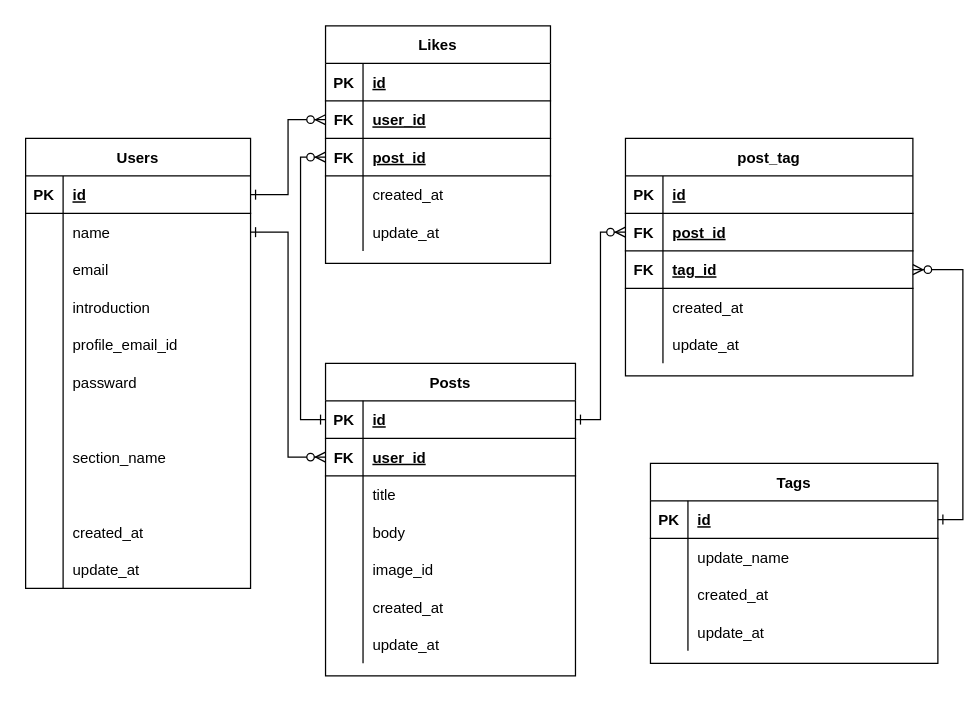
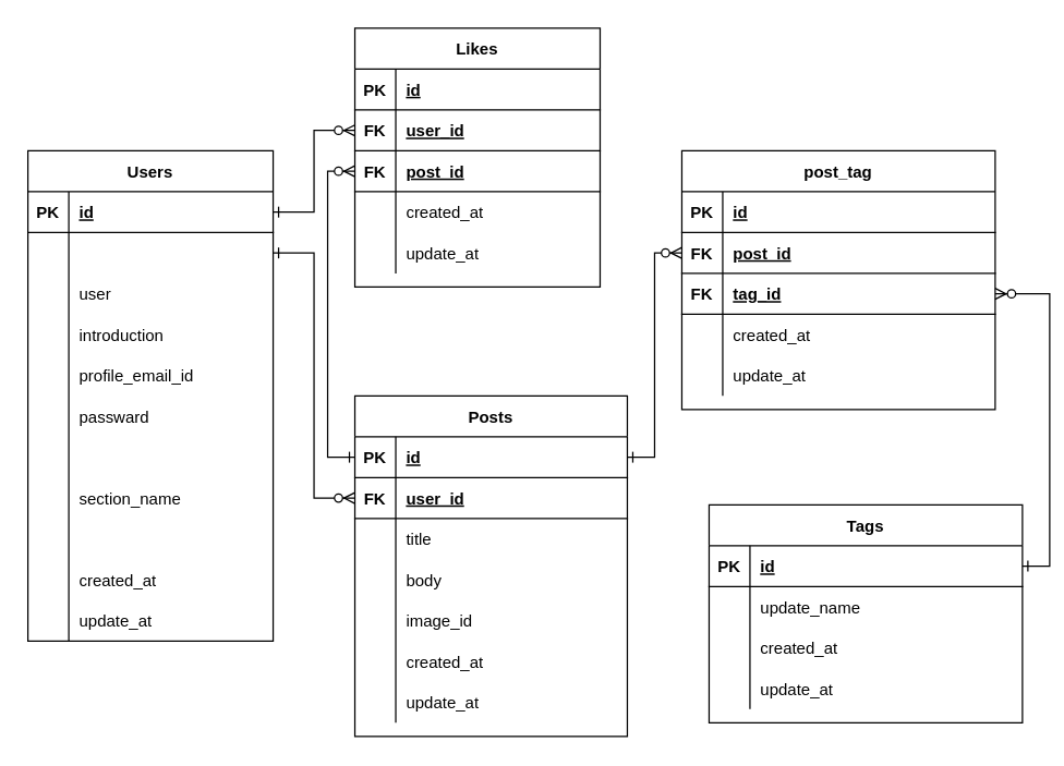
- <mxCell id="8" value="name" style="shape=partialRectangle;connectable=0;fillColor=none;top=0;left=0;bottom=0;right=0;align=left;spacingLeft=6;overflow=hidden;" parent="6" vertex="1"><mxGeometry x="30" width="150" height="30" as="geometry" /></mxCell>
- <mxCell id="11" value="email" style="shape=partialRectangle;connectable=0;fillColor=none;top=0;left=0;bottom=0;right=0;align=left;spacingLeft=6;overflow=hidden;" parent="9" vertex="1"><mxGeometry x="30" width="150" height="30" as="geometry" /></mxCell>
+ <mxCell id="11" value="user" style="shape=partialRectangle;connectable=0;fillColor=none;top=0;left=0;bottom=0;right=0;align=left;spacingLeft=6;overflow=hidden;" parent="9" vertex="1"><mxGeometry x="30" width="150" height="30" as="geometry" /></mxCell>
